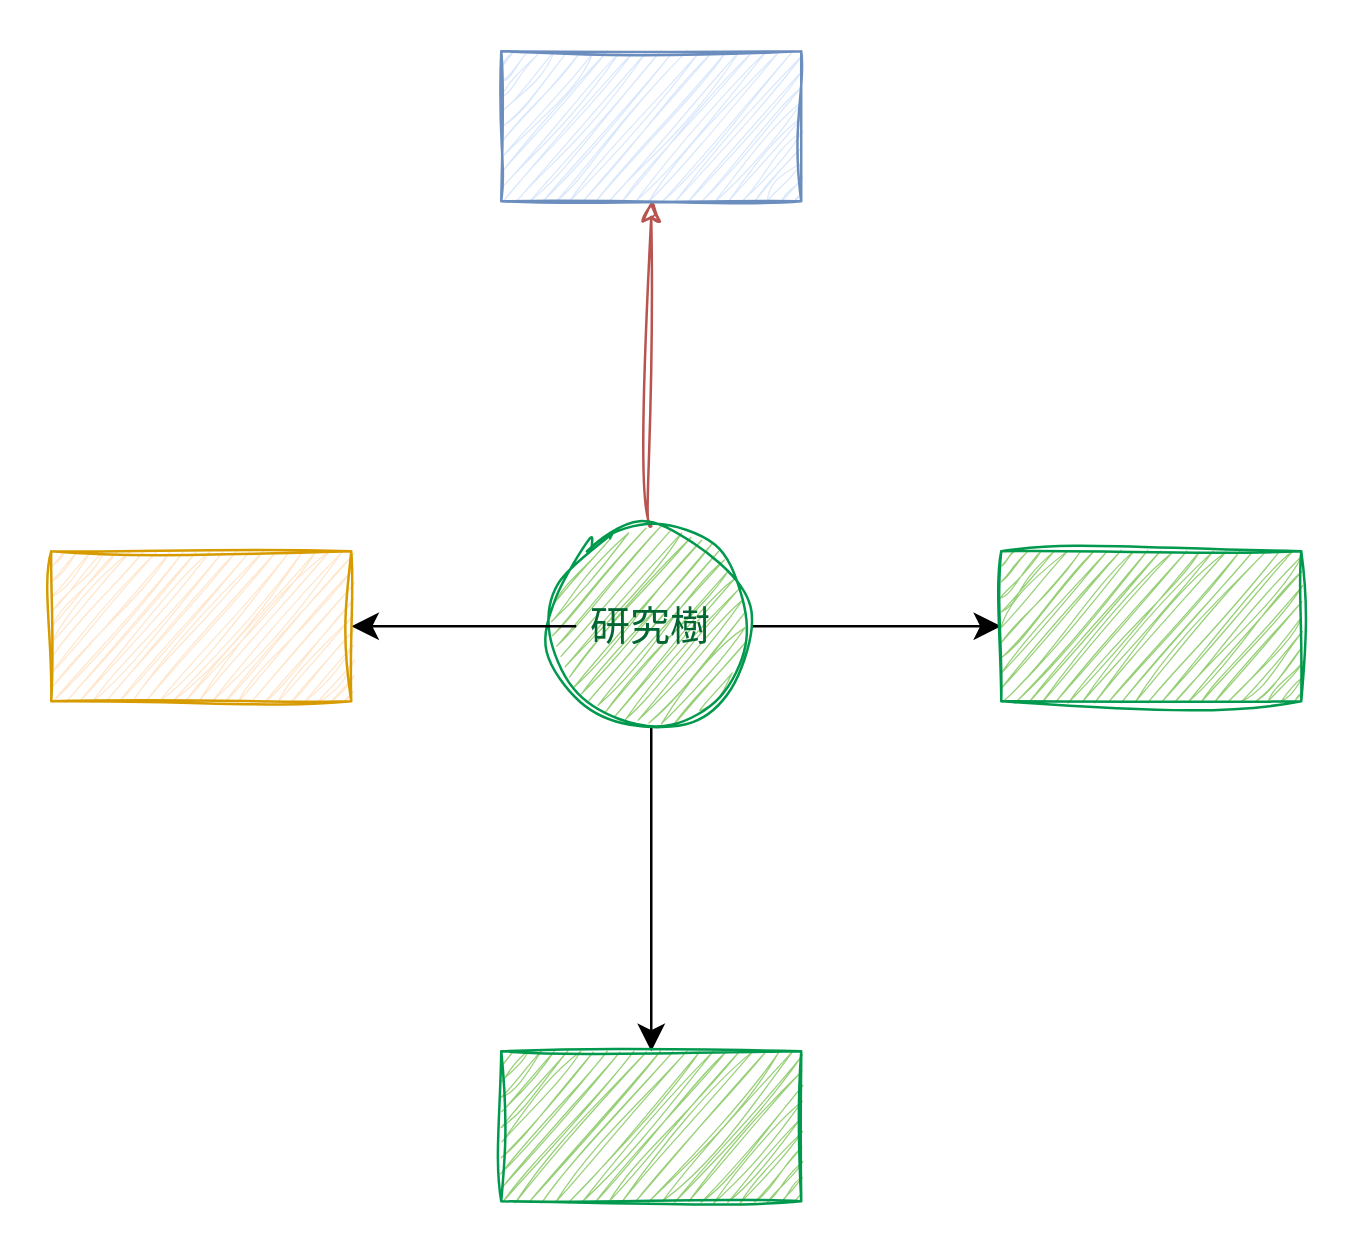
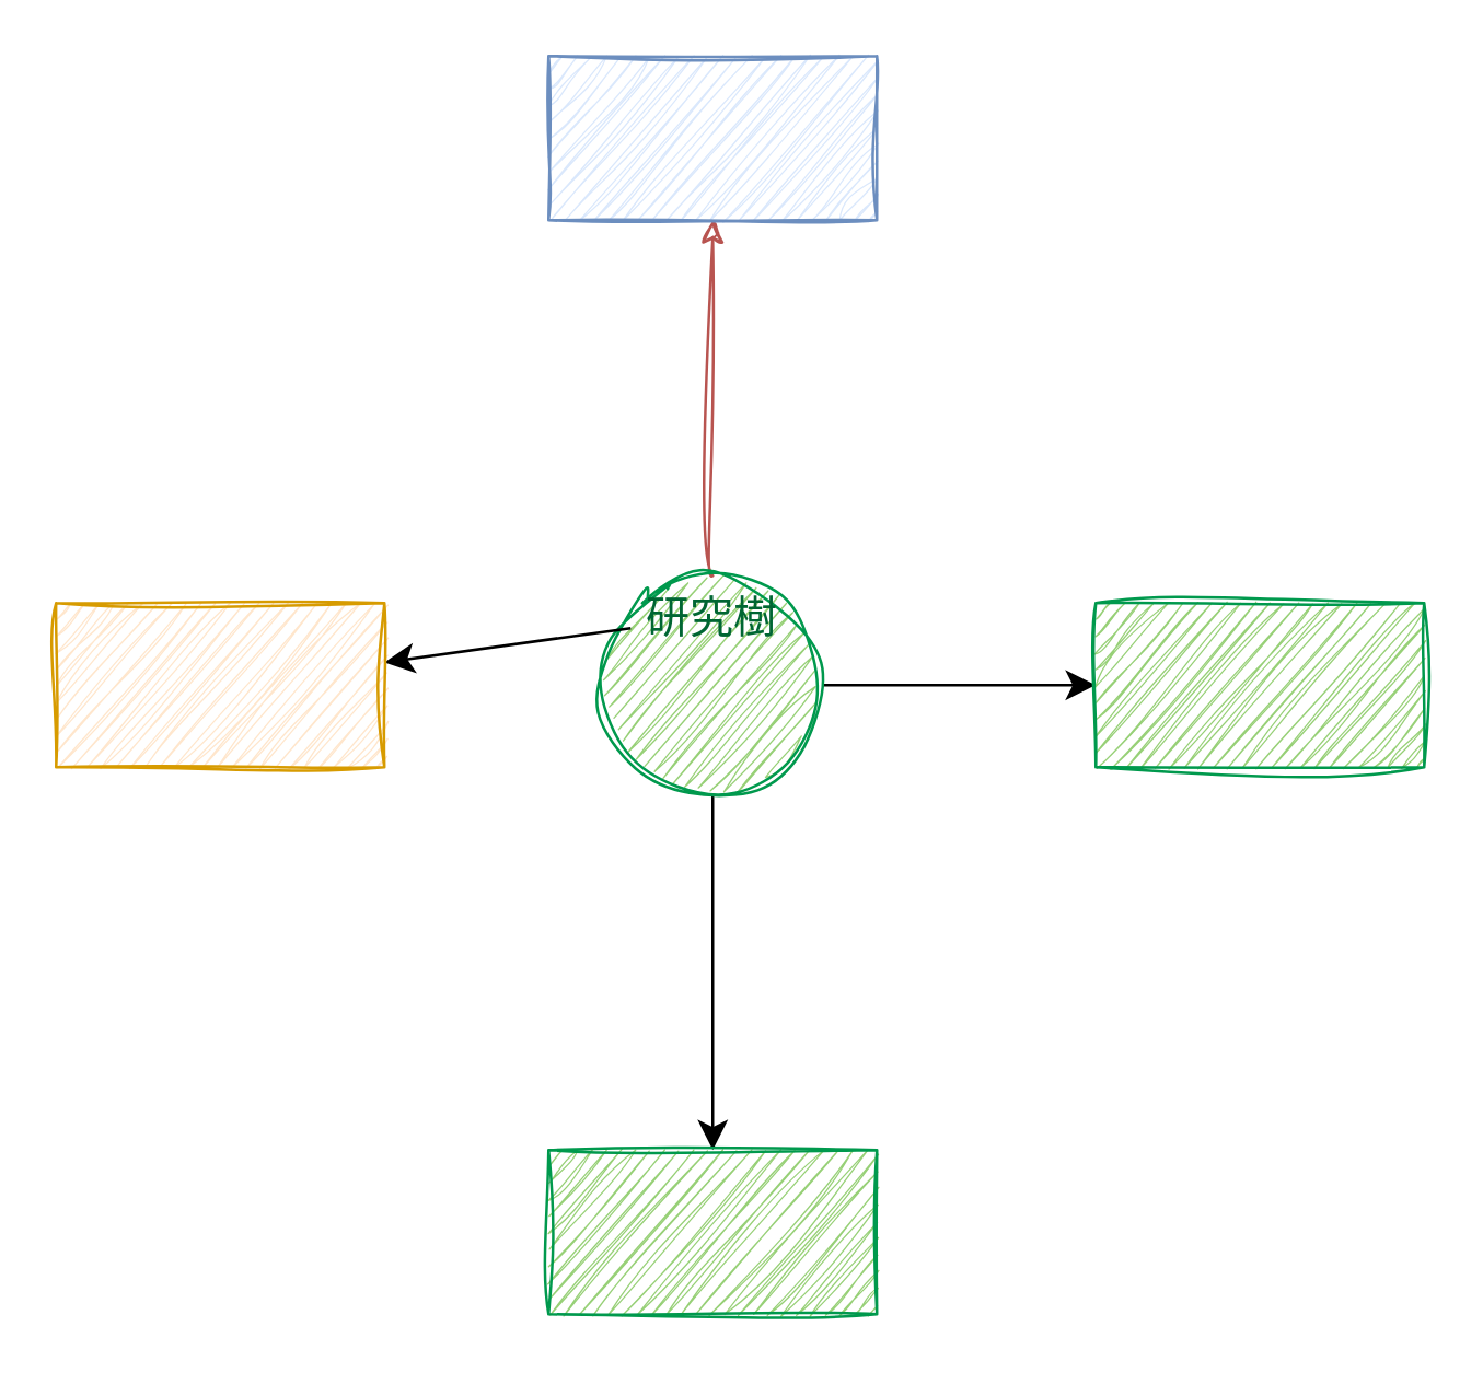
- <mxCell id="7" value="研究樹" style="text;strokeColor=none;align=center;fillColor=none;html=1;verticalAlign=middle;whiteSpace=wrap;rounded=0;fontSize=16;fontColor=#006633;" parent="1" vertex="1"><mxGeometry x="230" y="240" width="60" height="20" as="geometry" /></mxCell>
+ <mxCell id="7" value="研究樹" style="text;strokeColor=none;align=center;fillColor=none;html=1;verticalAlign=middle;whiteSpace=wrap;rounded=0;fontSize=16;fontColor=#006633;" parent="1" vertex="1"><mxGeometry x="230" y="215" width="60" height="20" as="geometry" /></mxCell>
